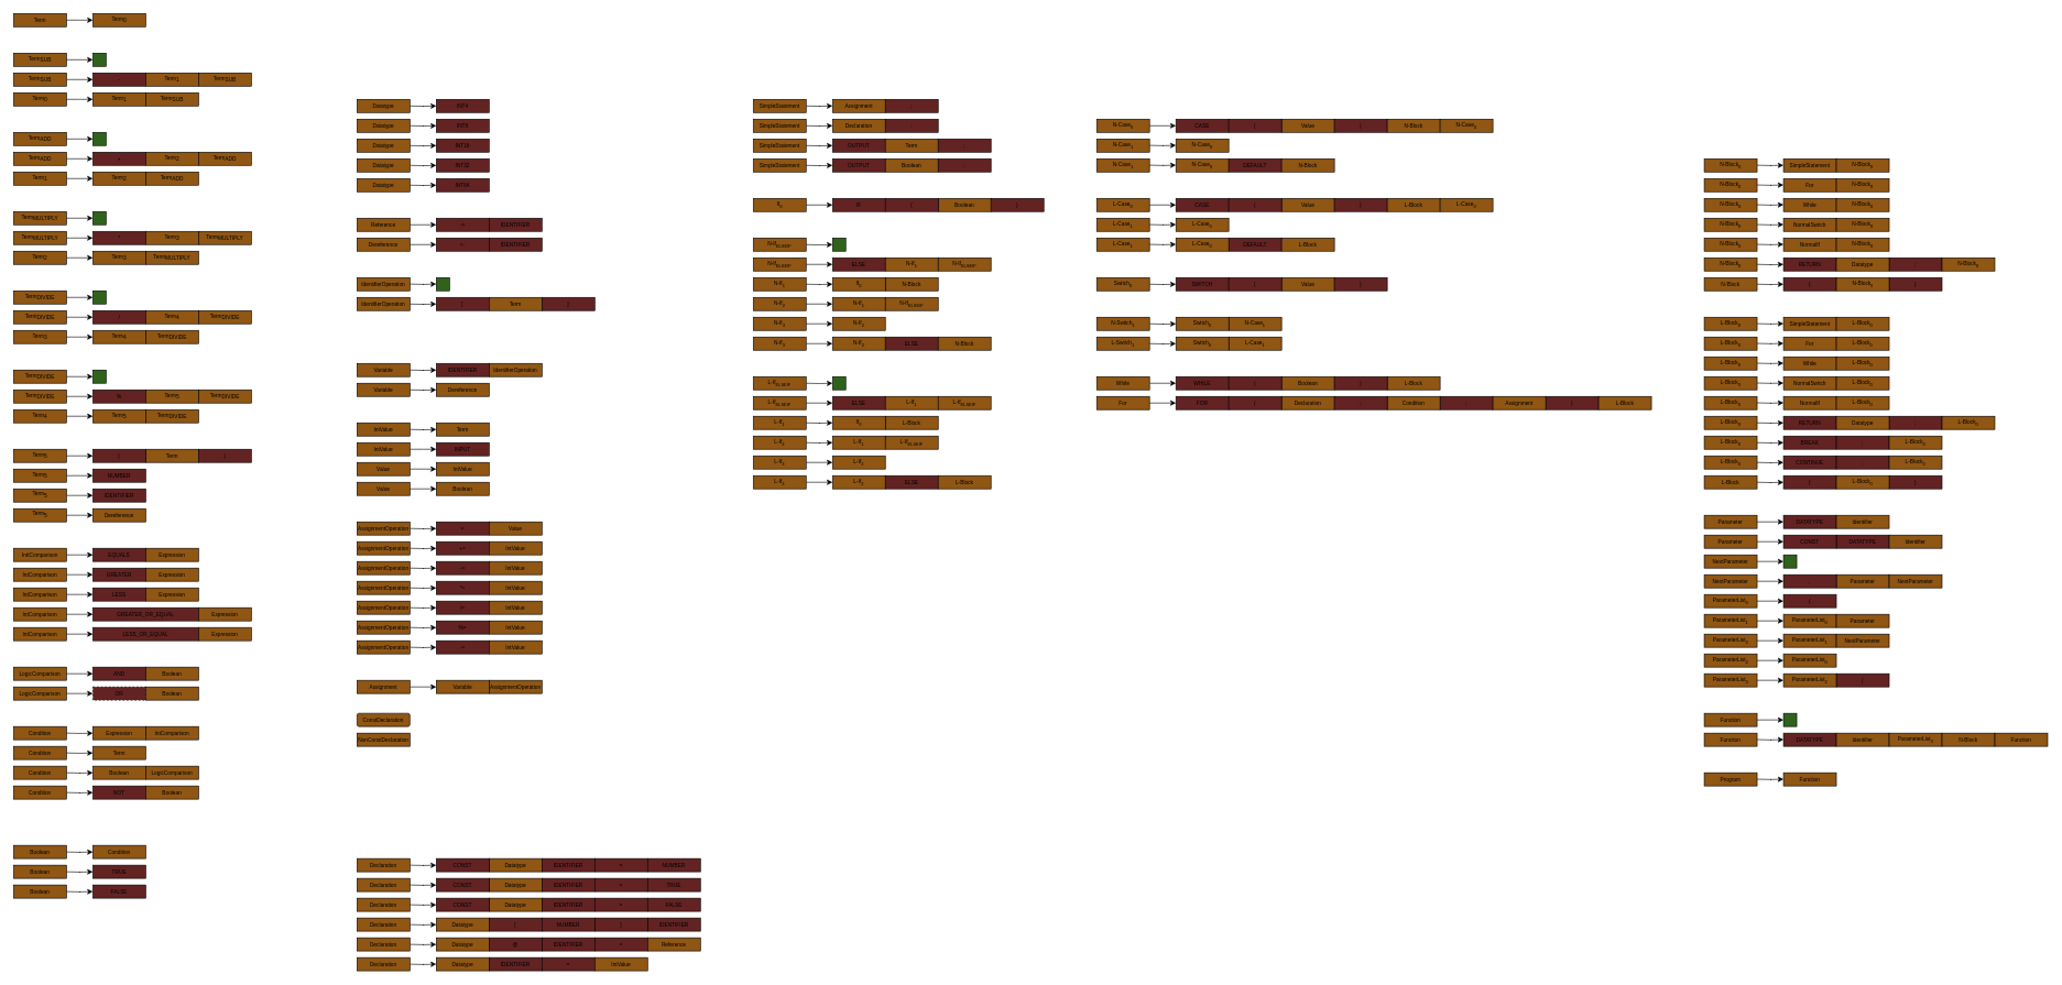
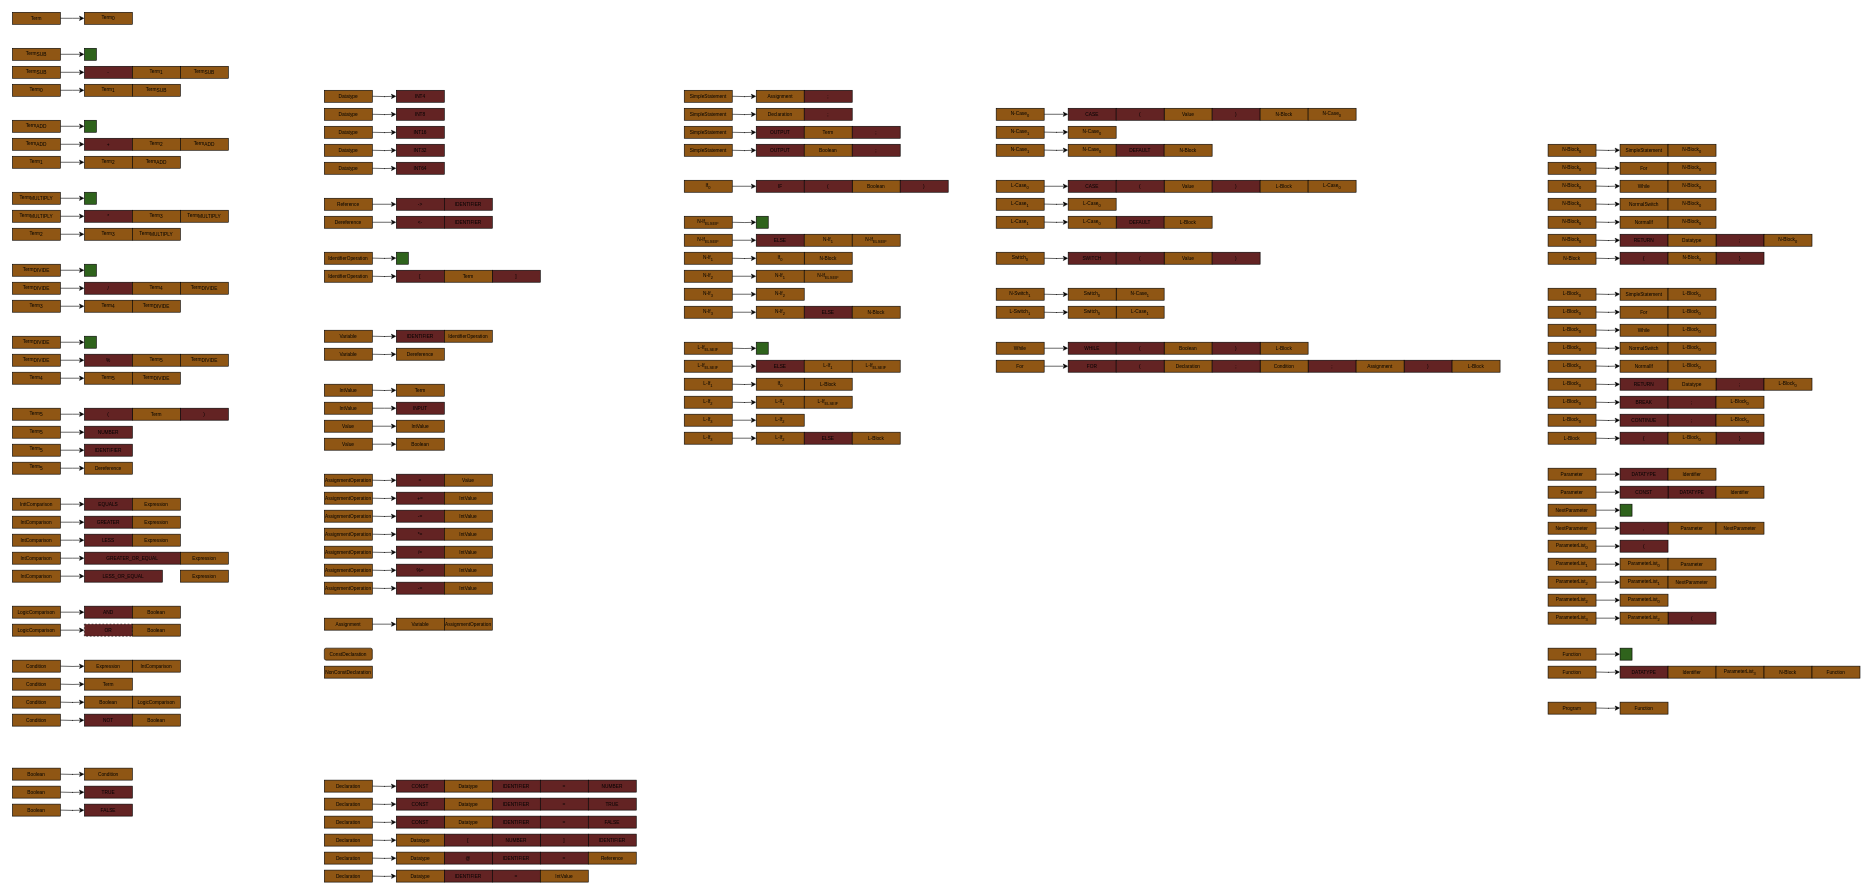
- <mxCell id="31" value="LESS_OR_EQUAL" style="rounded=0;whiteSpace=wrap;html=1;fillColor=#632323;fontSize=8;" parent="1" vertex="1"><mxGeometry x="140" y="950" width="160" height="20" as="geometry" /></mxCell>
+ <mxCell id="31" value="LESS_OR_EQUAL" style="rounded=0;whiteSpace=wrap;html=1;fillColor=#632323;fontSize=8;" parent="1" vertex="1"><mxGeometry x="140" y="950" width="130" height="20" as="geometry" /></mxCell>
